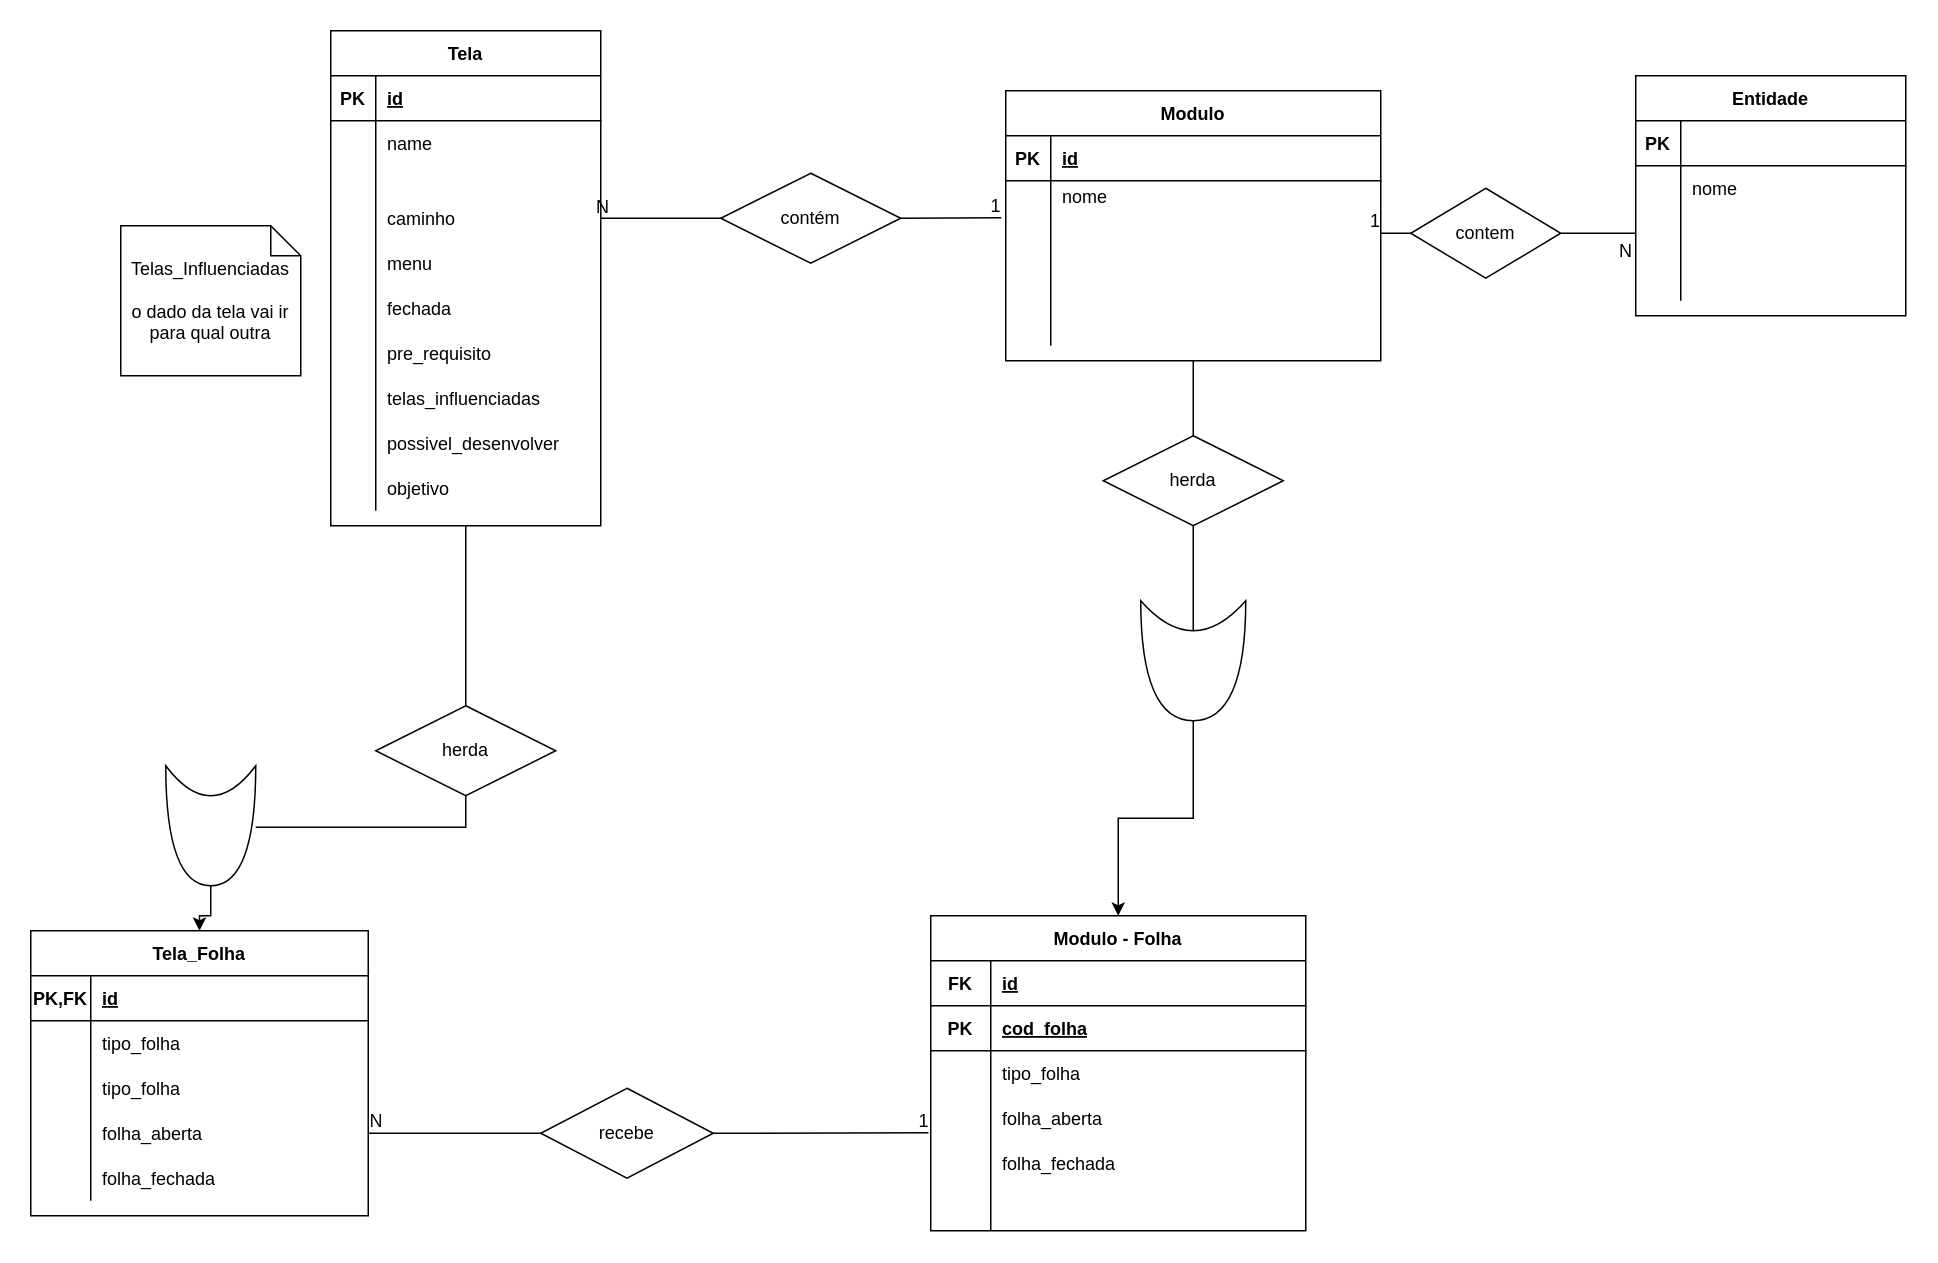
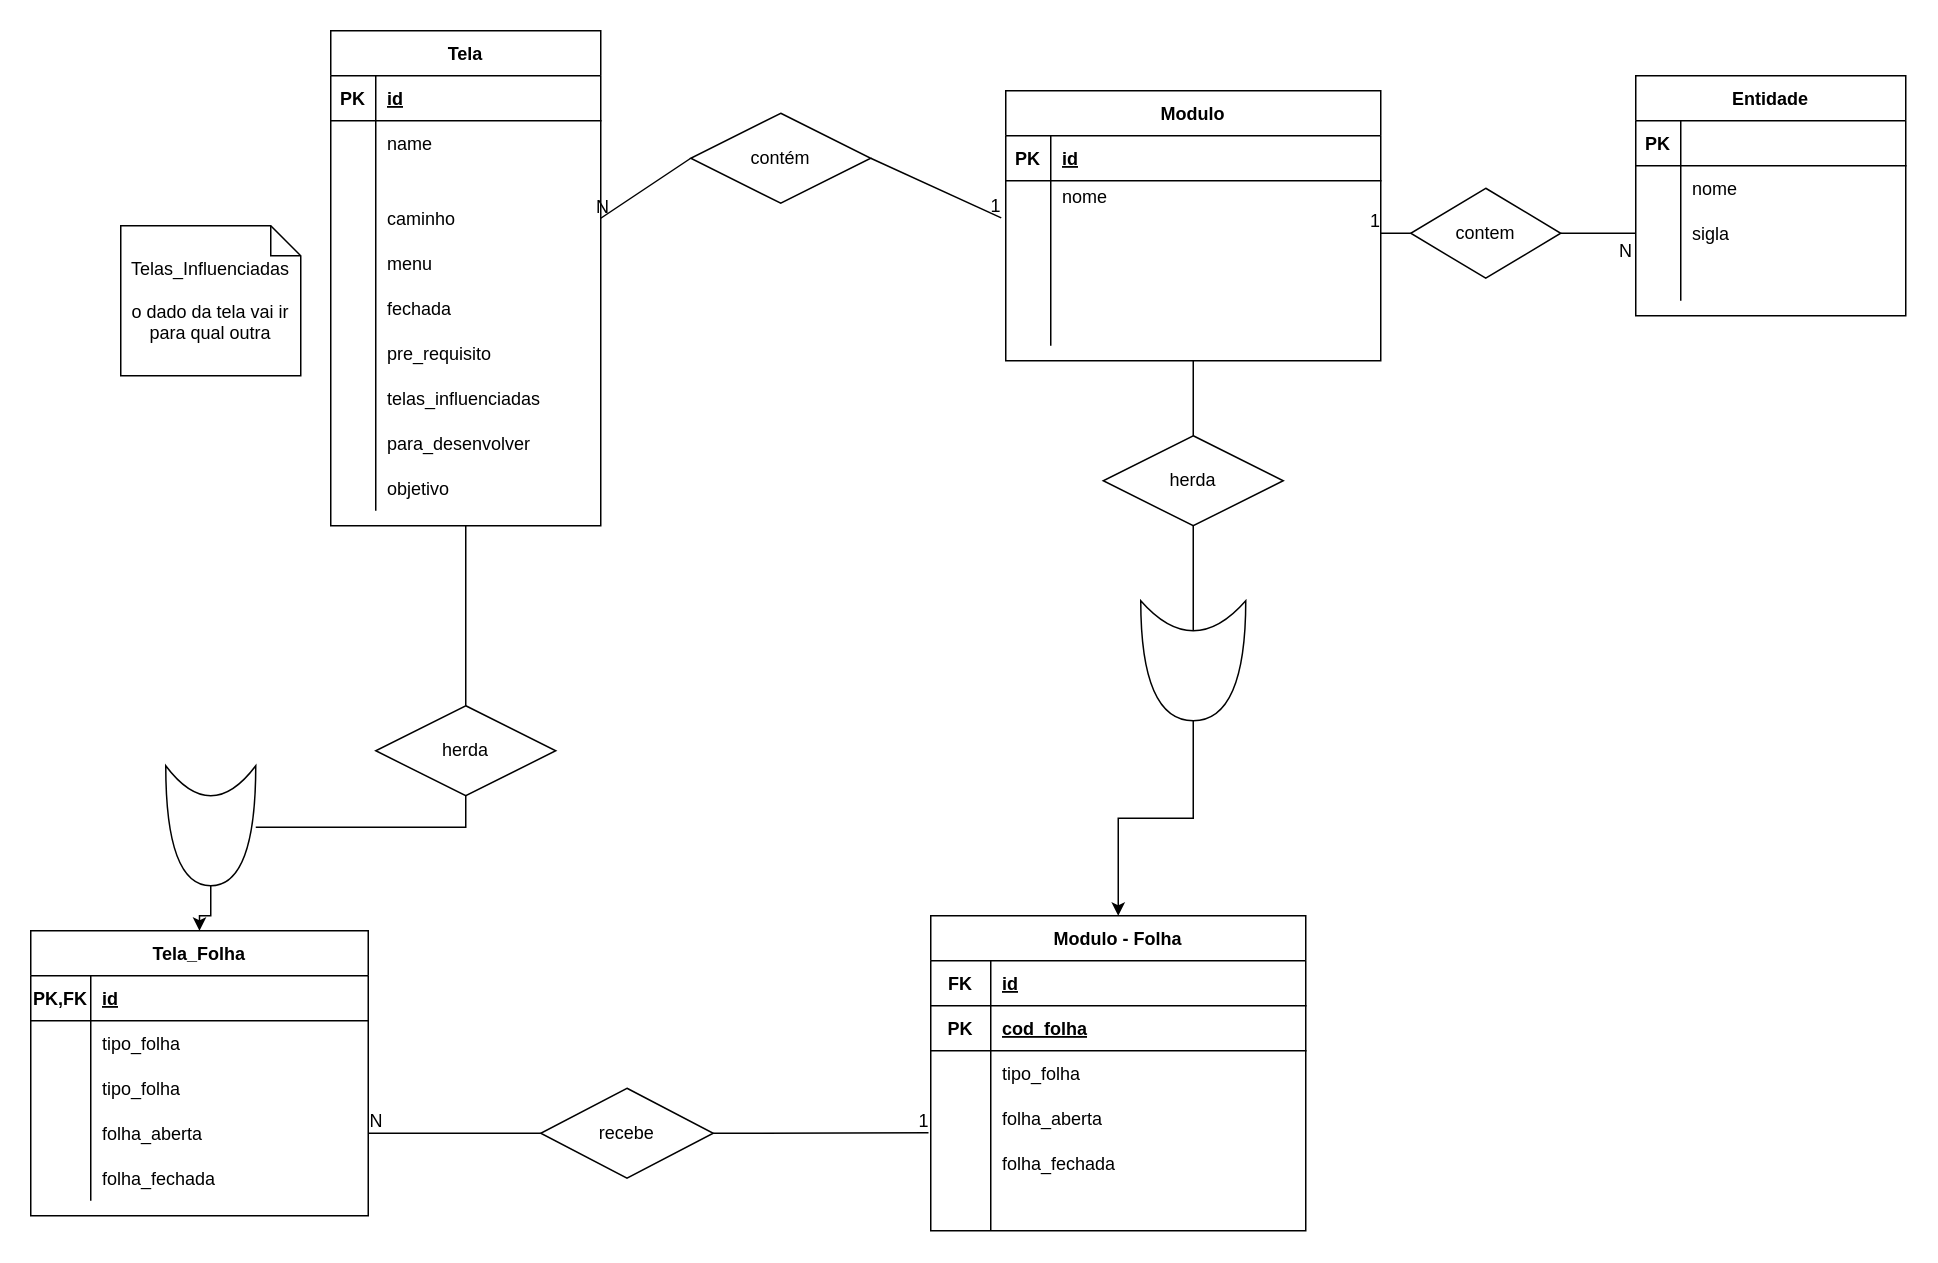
- <mxCell id="67" value="contém" style="shape=rhombus;perimeter=rhombusPerimeter;whiteSpace=wrap;html=1;align=center;" vertex="1" parent="1"><mxGeometry x="480" y="115" width="120" height="60" as="geometry" /></mxCell>
+ <mxCell id="67" value="contém" style="shape=rhombus;perimeter=rhombusPerimeter;whiteSpace=wrap;html=1;align=center;" vertex="1" parent="1"><mxGeometry x="460" y="75" width="120" height="60" as="geometry" /></mxCell>
+ <mxCell id="98" value="sigla" style="shape=partialRectangle;connectable=0;fillColor=none;top=0;left=0;bottom=0;right=0;align=left;spacingLeft=6;overflow=hidden;" vertex="1" parent="96"><mxGeometry x="30" width="150" height="30" as="geometry" /></mxCell>
- <mxCell id="43" value="possivel_desenvolver" style="shape=partialRectangle;connectable=0;fillColor=none;top=0;left=0;bottom=0;right=0;align=left;spacingLeft=6;overflow=hidden;" vertex="1" parent="41"><mxGeometry x="30" width="150" height="30" as="geometry" /></mxCell>
+ <mxCell id="43" value="para_desenvolver" style="shape=partialRectangle;connectable=0;fillColor=none;top=0;left=0;bottom=0;right=0;align=left;spacingLeft=6;overflow=hidden;" vertex="1" parent="41"><mxGeometry x="30" width="150" height="30" as="geometry" /></mxCell>
